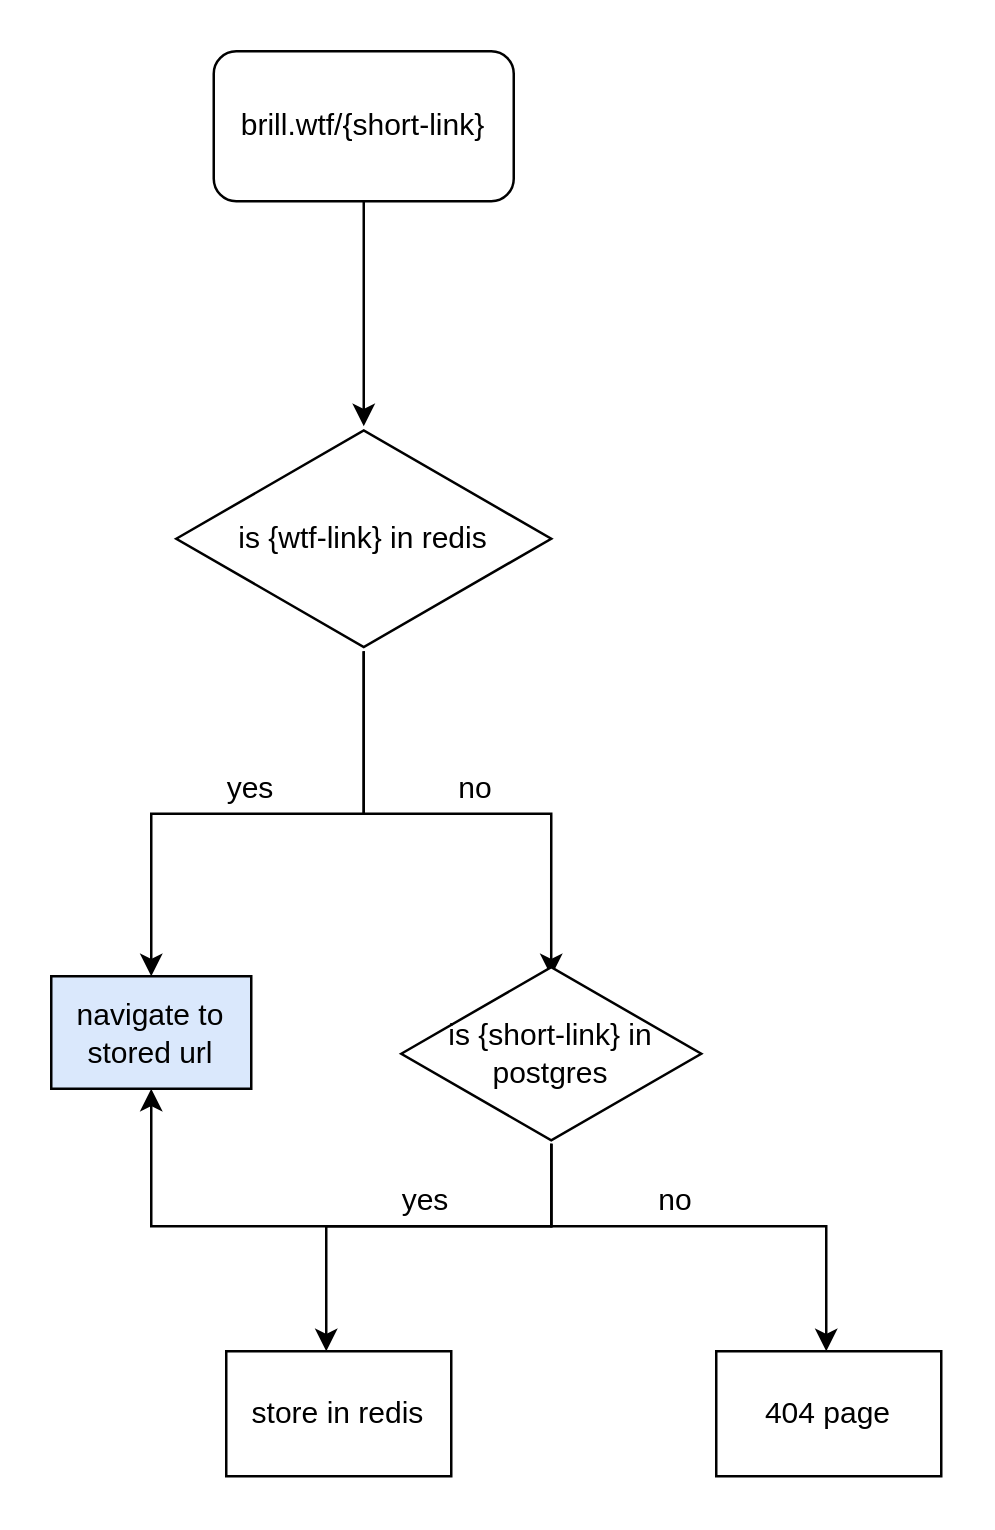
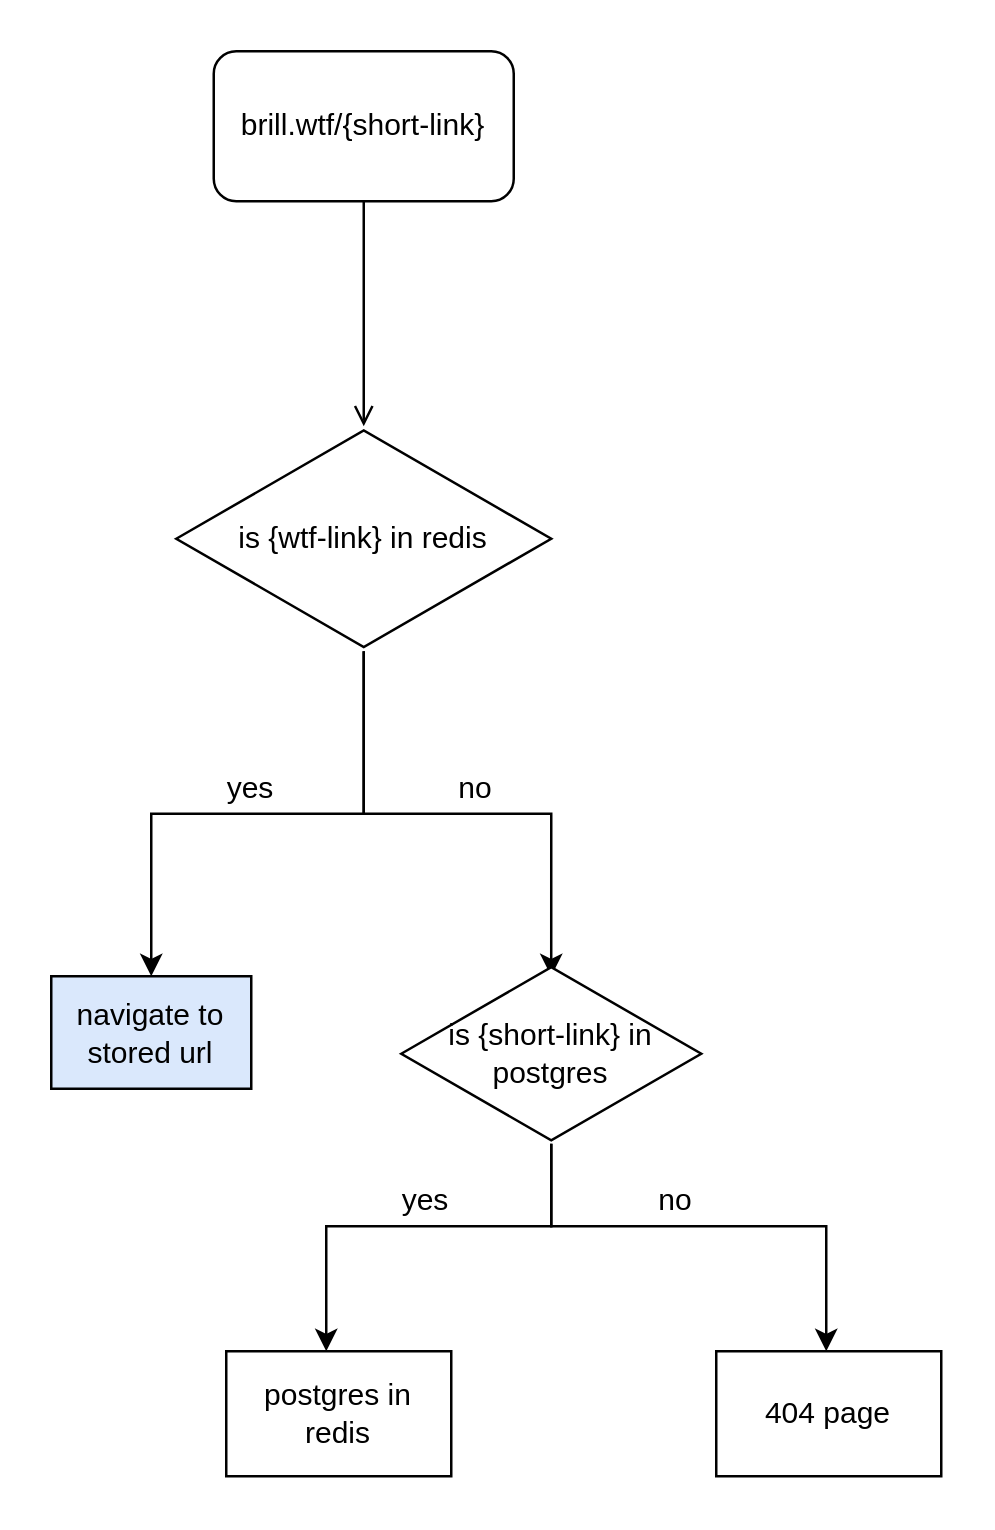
- <mxCell id="2" style="edgeStyle=orthogonalEdgeStyle;rounded=0;orthogonalLoop=1;jettySize=auto;html=1;startArrow=none;startFill=0;" edge="1" parent="1" source="3" target="5"><mxGeometry relative="1" as="geometry"><Array as="points"><mxPoint x="145" y="140" /><mxPoint x="145" y="140" /></Array></mxGeometry></mxCell>
+ <mxCell id="2" style="edgeStyle=orthogonalEdgeStyle;rounded=0;orthogonalLoop=1;jettySize=auto;html=1;startArrow=none;startFill=0;endArrow=open;" edge="1" parent="1" source="3" target="5"><mxGeometry relative="1" as="geometry"><Array as="points"><mxPoint x="145" y="140" /><mxPoint x="145" y="140" /></Array></mxGeometry></mxCell>
- <mxCell id="11" style="edgeStyle=orthogonalEdgeStyle;rounded=0;orthogonalLoop=1;jettySize=auto;html=1;entryX=0.5;entryY=1;entryDx=0;entryDy=0;startArrow=none;startFill=0;" edge="1" parent="1" source="13" target="9"><mxGeometry relative="1" as="geometry"><Array as="points"><mxPoint x="220" y="490" /><mxPoint x="60" y="490" /></Array></mxGeometry></mxCell>
- <mxCell id="15" value="store in redis" style="rounded=0;whiteSpace=wrap;html=1;" vertex="1" parent="1"><mxGeometry x="90" y="540" width="90" height="50" as="geometry" /></mxCell>
+ <mxCell id="15" value="postgres in redis" style="rounded=0;whiteSpace=wrap;html=1;" vertex="1" parent="1"><mxGeometry x="90" y="540" width="90" height="50" as="geometry" /></mxCell>
